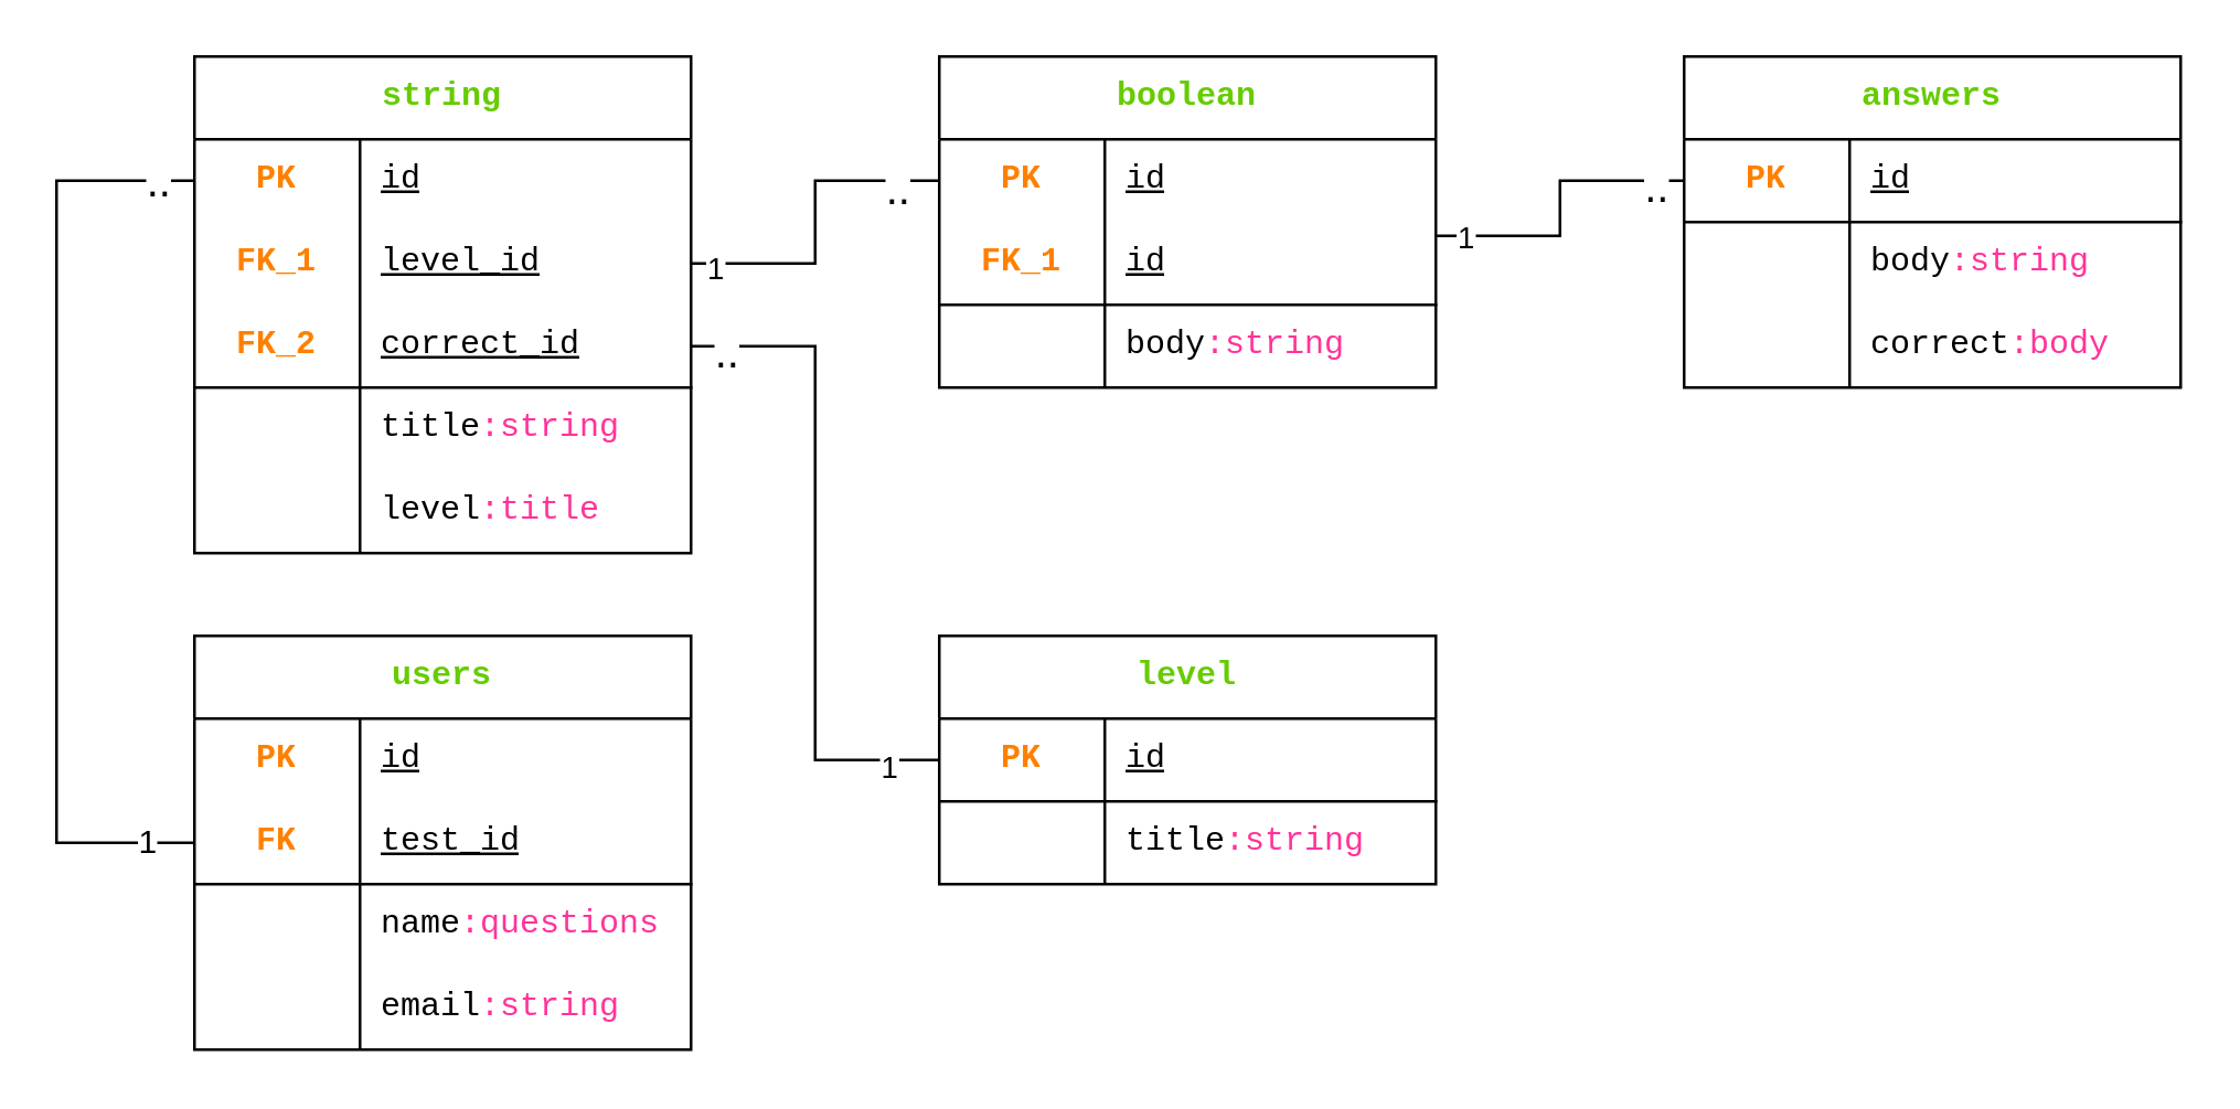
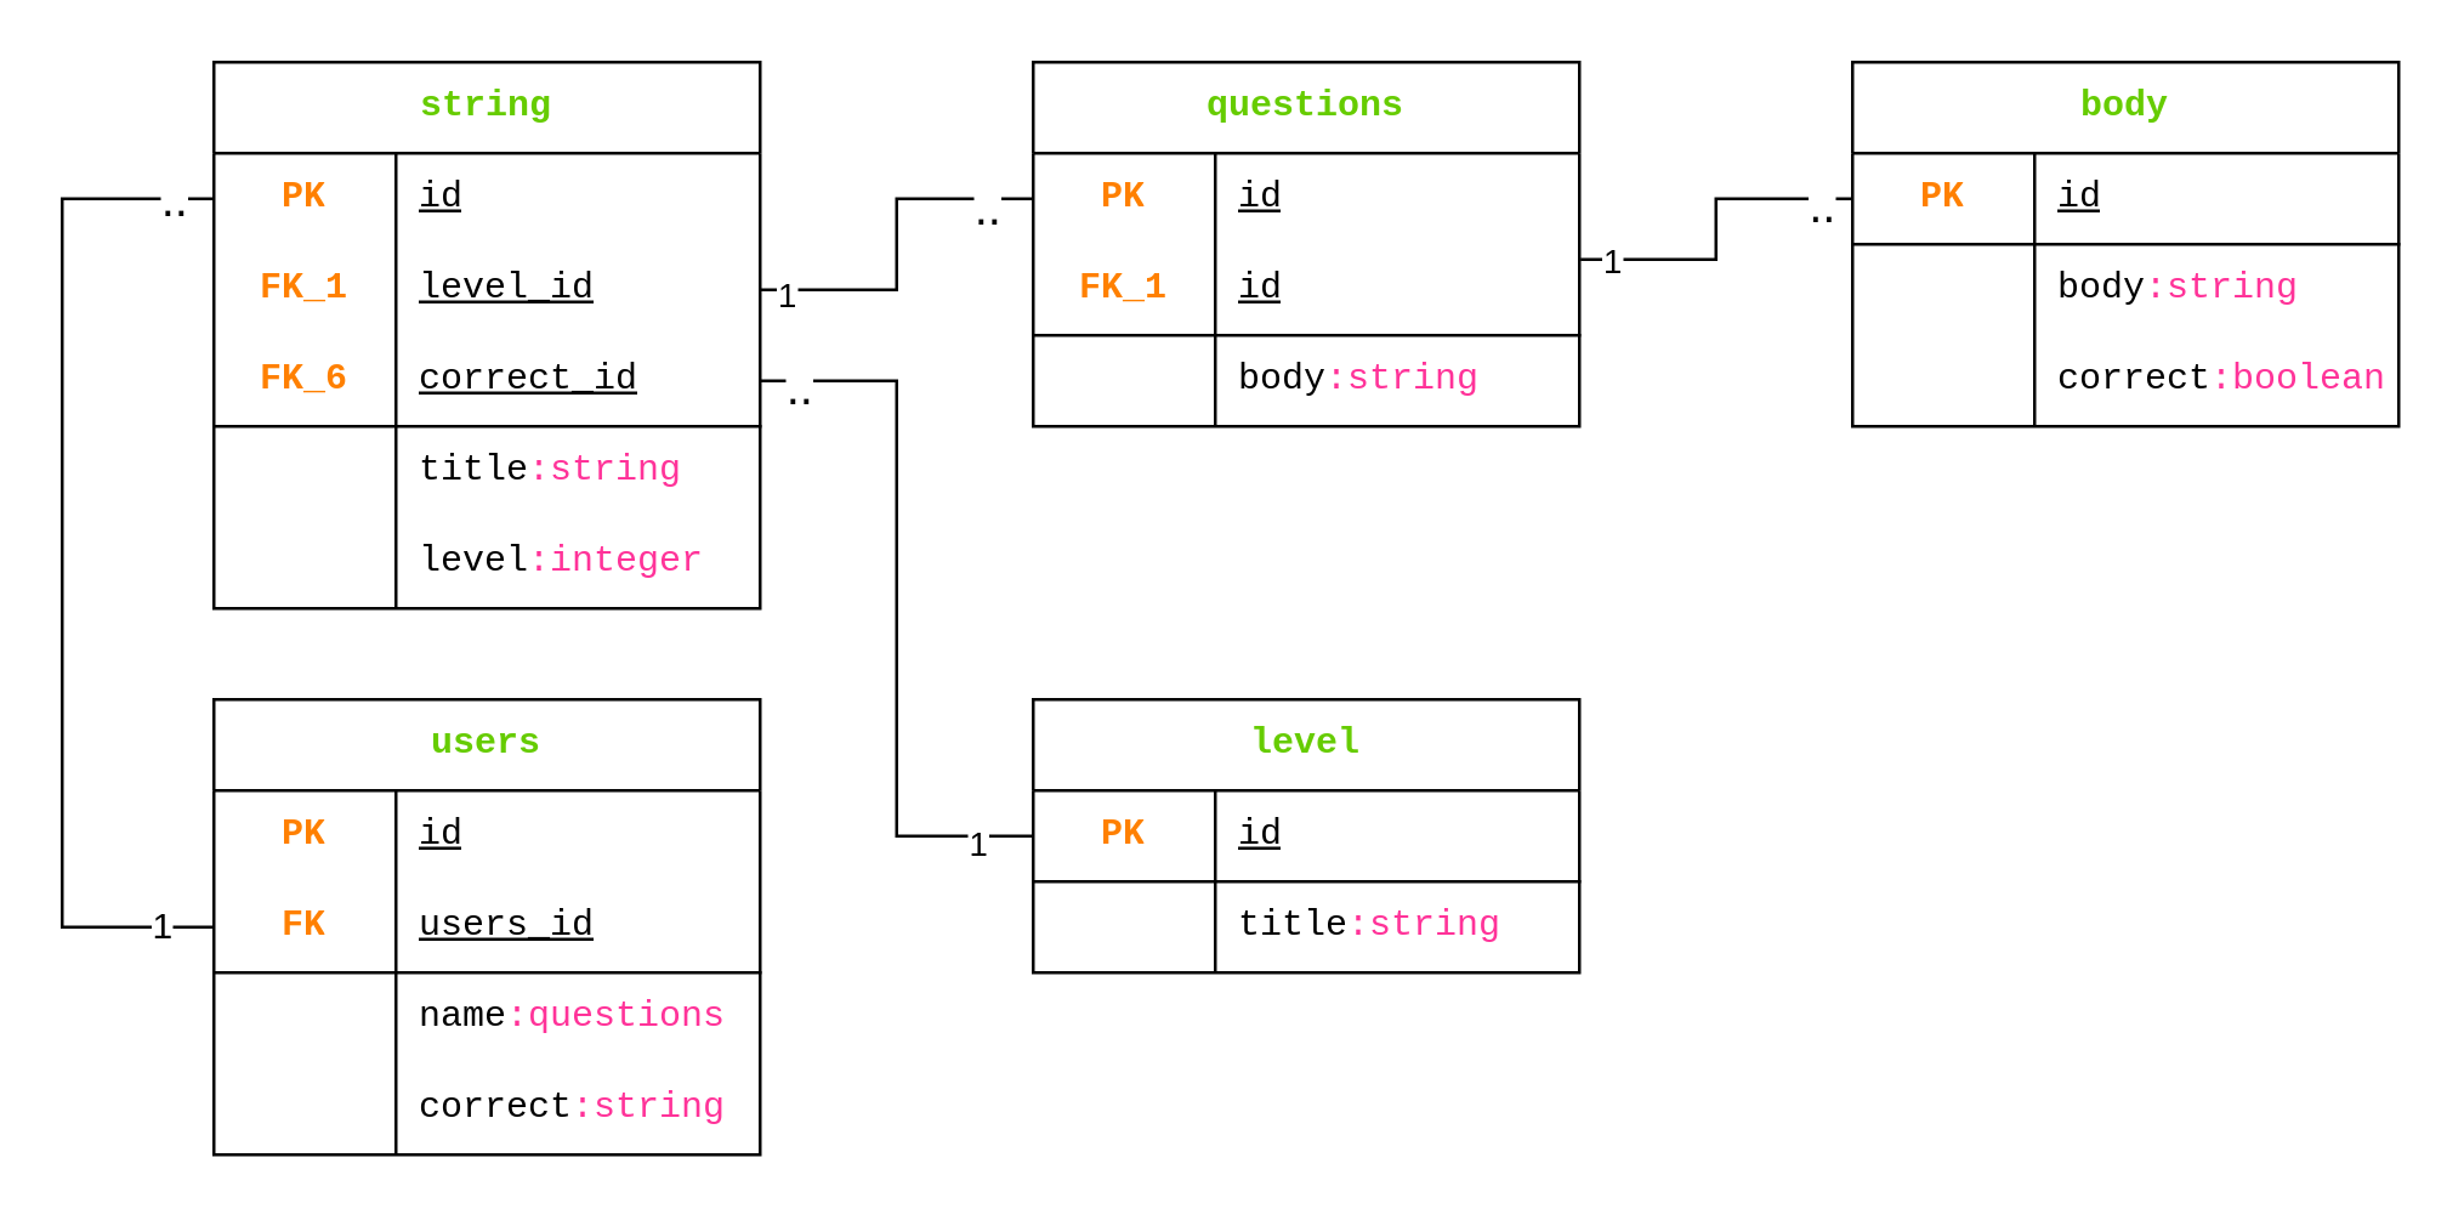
- <mxCell id="2" value="&lt;font color=&quot;#66cc00&quot;&gt;boolean&lt;/font&gt;" style="shape=table;startSize=30;container=1;collapsible=1;childLayout=tableLayout;fixedRows=1;rowLines=0;fontStyle=1;align=center;resizeLast=1;html=1;whiteSpace=wrap;fontFamily=Courier New;" vertex="1" parent="1"><mxGeometry x="340" y="20" width="180" height="120" as="geometry" /></mxCell>
+ <mxCell id="2" value="&lt;font color=&quot;#66cc00&quot;&gt;questions&lt;/font&gt;" style="shape=table;startSize=30;container=1;collapsible=1;childLayout=tableLayout;fixedRows=1;rowLines=0;fontStyle=1;align=center;resizeLast=1;html=1;whiteSpace=wrap;fontFamily=Courier New;" vertex="1" parent="1"><mxGeometry x="340" y="20" width="180" height="120" as="geometry" /></mxCell>
- <mxCell id="12" value="&lt;font color=&quot;#66cc00&quot;&gt;answers&lt;/font&gt;" style="shape=table;startSize=30;container=1;collapsible=1;childLayout=tableLayout;fixedRows=1;rowLines=0;fontStyle=1;align=center;resizeLast=1;html=1;whiteSpace=wrap;fontFamily=Courier New;" vertex="1" parent="1"><mxGeometry x="610" y="20" width="180" height="120" as="geometry" /></mxCell>
+ <mxCell id="12" value="&lt;font color=&quot;#66cc00&quot;&gt;body&lt;/font&gt;" style="shape=table;startSize=30;container=1;collapsible=1;childLayout=tableLayout;fixedRows=1;rowLines=0;fontStyle=1;align=center;resizeLast=1;html=1;whiteSpace=wrap;fontFamily=Courier New;" vertex="1" parent="1"><mxGeometry x="610" y="20" width="180" height="120" as="geometry" /></mxCell>
- <mxCell id="30" value="FK_2" style="shape=partialRectangle;connectable=0;fillColor=none;top=0;left=0;bottom=0;right=0;fontStyle=1;overflow=hidden;html=1;whiteSpace=wrap;fontFamily=Courier New;fontColor=#FF8000;" vertex="1" parent="29"><mxGeometry width="60" height="30" as="geometry"><mxRectangle width="60" height="30" as="alternateBounds" /></mxGeometry></mxCell>
+ <mxCell id="30" value="FK_6" style="shape=partialRectangle;connectable=0;fillColor=none;top=0;left=0;bottom=0;right=0;fontStyle=1;overflow=hidden;html=1;whiteSpace=wrap;fontFamily=Courier New;fontColor=#FF8000;" vertex="1" parent="29"><mxGeometry width="60" height="30" as="geometry"><mxRectangle width="60" height="30" as="alternateBounds" /></mxGeometry></mxCell>
- <mxCell id="21" value="correct&lt;font color=&quot;#ff3399&quot;&gt;:body&lt;/font&gt;" style="shape=partialRectangle;connectable=0;fillColor=none;top=0;left=0;bottom=0;right=0;align=left;spacingLeft=6;overflow=hidden;html=1;whiteSpace=wrap;fontFamily=Courier New;" vertex="1" parent="19"><mxGeometry x="60" width="120" height="30" as="geometry"><mxRectangle width="120" height="30" as="alternateBounds" /></mxGeometry></mxCell>
+ <mxCell id="21" value="correct&lt;font color=&quot;#ff3399&quot;&gt;:boolean&lt;/font&gt;" style="shape=partialRectangle;connectable=0;fillColor=none;top=0;left=0;bottom=0;right=0;align=left;spacingLeft=6;overflow=hidden;html=1;whiteSpace=wrap;fontFamily=Courier New;" vertex="1" parent="19"><mxGeometry x="60" width="120" height="30" as="geometry"><mxRectangle width="120" height="30" as="alternateBounds" /></mxGeometry></mxCell>
- <mxCell id="37" value="&lt;span class=&quot;pl-en&quot;&gt;level&lt;/span&gt;&lt;span class=&quot;pl-pds&quot;&gt;&lt;font color=&quot;#ff3399&quot;&gt;:title&lt;/font&gt;&lt;/span&gt;" style="shape=partialRectangle;connectable=0;fillColor=none;top=0;left=0;bottom=0;right=0;align=left;spacingLeft=6;overflow=hidden;html=1;whiteSpace=wrap;fontFamily=Courier New;" vertex="1" parent="35"><mxGeometry x="60" width="120" height="30" as="geometry"><mxRectangle width="120" height="30" as="alternateBounds" /></mxGeometry></mxCell>
+ <mxCell id="37" value="&lt;span class=&quot;pl-en&quot;&gt;level&lt;/span&gt;&lt;span class=&quot;pl-pds&quot;&gt;&lt;font color=&quot;#ff3399&quot;&gt;:integer&lt;/font&gt;&lt;/span&gt;" style="shape=partialRectangle;connectable=0;fillColor=none;top=0;left=0;bottom=0;right=0;align=left;spacingLeft=6;overflow=hidden;html=1;whiteSpace=wrap;fontFamily=Courier New;" vertex="1" parent="35"><mxGeometry x="60" width="120" height="30" as="geometry"><mxRectangle width="120" height="30" as="alternateBounds" /></mxGeometry></mxCell>
- <mxCell id="44" value="test_id" style="shape=partialRectangle;connectable=0;fillColor=none;top=0;left=0;bottom=0;right=0;align=left;spacingLeft=6;fontStyle=4;overflow=hidden;html=1;whiteSpace=wrap;fontFamily=Courier New;" vertex="1" parent="42"><mxGeometry x="60" width="120" height="30" as="geometry"><mxRectangle width="120" height="30" as="alternateBounds" /></mxGeometry></mxCell>
+ <mxCell id="44" value="users_id" style="shape=partialRectangle;connectable=0;fillColor=none;top=0;left=0;bottom=0;right=0;align=left;spacingLeft=6;fontStyle=4;overflow=hidden;html=1;whiteSpace=wrap;fontFamily=Courier New;" vertex="1" parent="42"><mxGeometry x="60" width="120" height="30" as="geometry"><mxRectangle width="120" height="30" as="alternateBounds" /></mxGeometry></mxCell>
- <mxCell id="50" value="email&lt;font color=&quot;#ff3399&quot;&gt;:string&lt;/font&gt;" style="shape=partialRectangle;connectable=0;fillColor=none;top=0;left=0;bottom=0;right=0;align=left;spacingLeft=6;overflow=hidden;html=1;whiteSpace=wrap;fontFamily=Courier New;" vertex="1" parent="48"><mxGeometry x="60" width="120" height="30" as="geometry"><mxRectangle width="120" height="30" as="alternateBounds" /></mxGeometry></mxCell>
+ <mxCell id="50" value="correct&lt;font color=&quot;#ff3399&quot;&gt;:string&lt;/font&gt;" style="shape=partialRectangle;connectable=0;fillColor=none;top=0;left=0;bottom=0;right=0;align=left;spacingLeft=6;overflow=hidden;html=1;whiteSpace=wrap;fontFamily=Courier New;" vertex="1" parent="48"><mxGeometry x="60" width="120" height="30" as="geometry"><mxRectangle width="120" height="30" as="alternateBounds" /></mxGeometry></mxCell>
